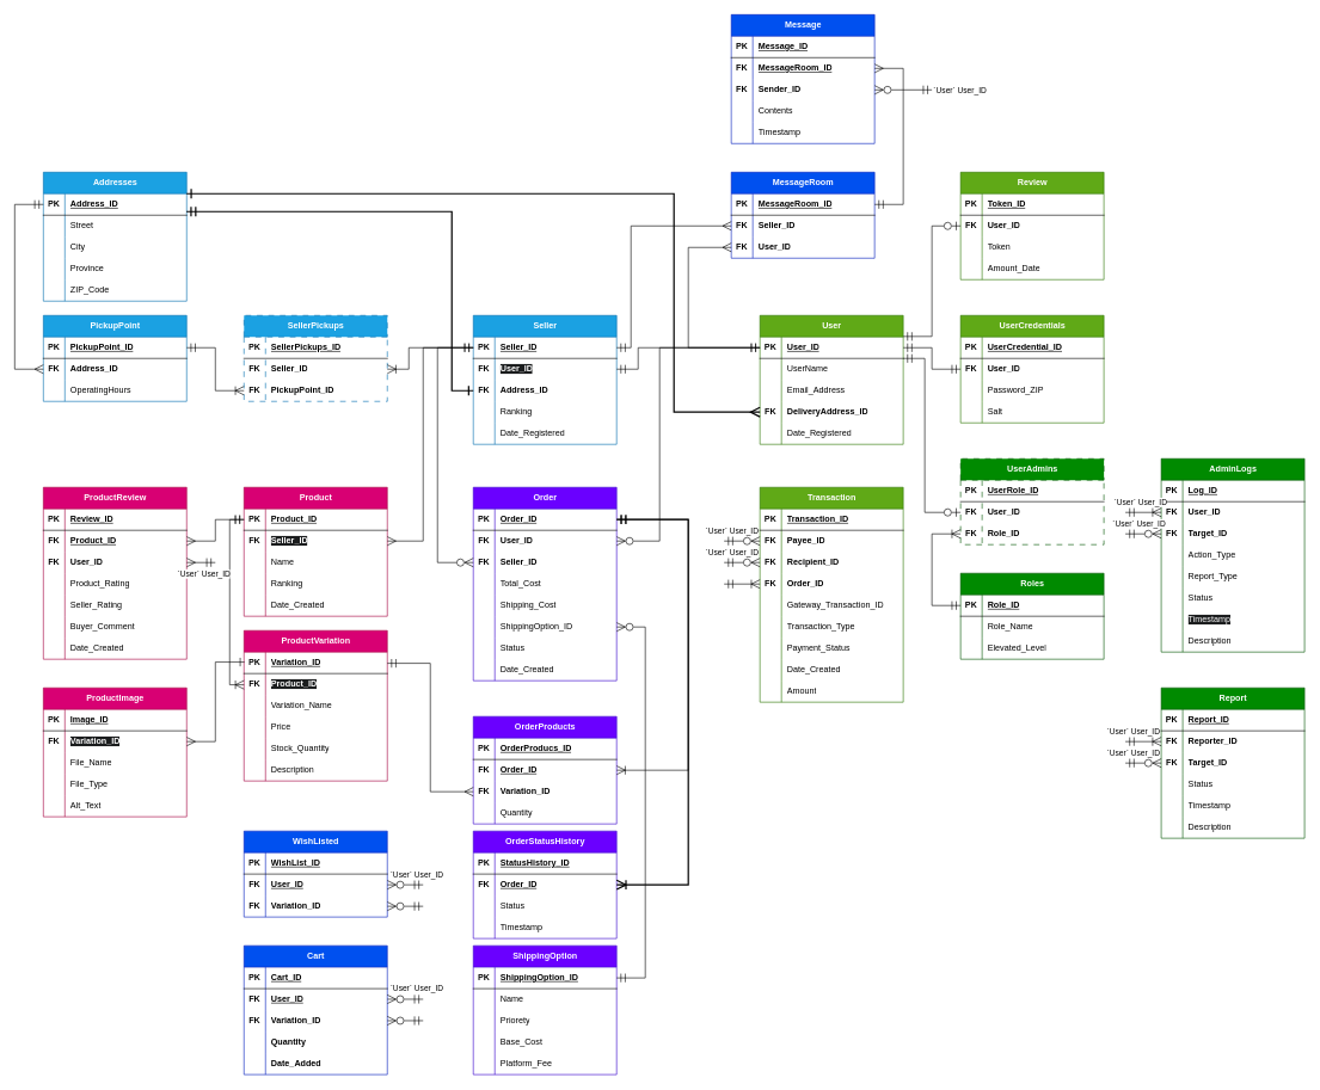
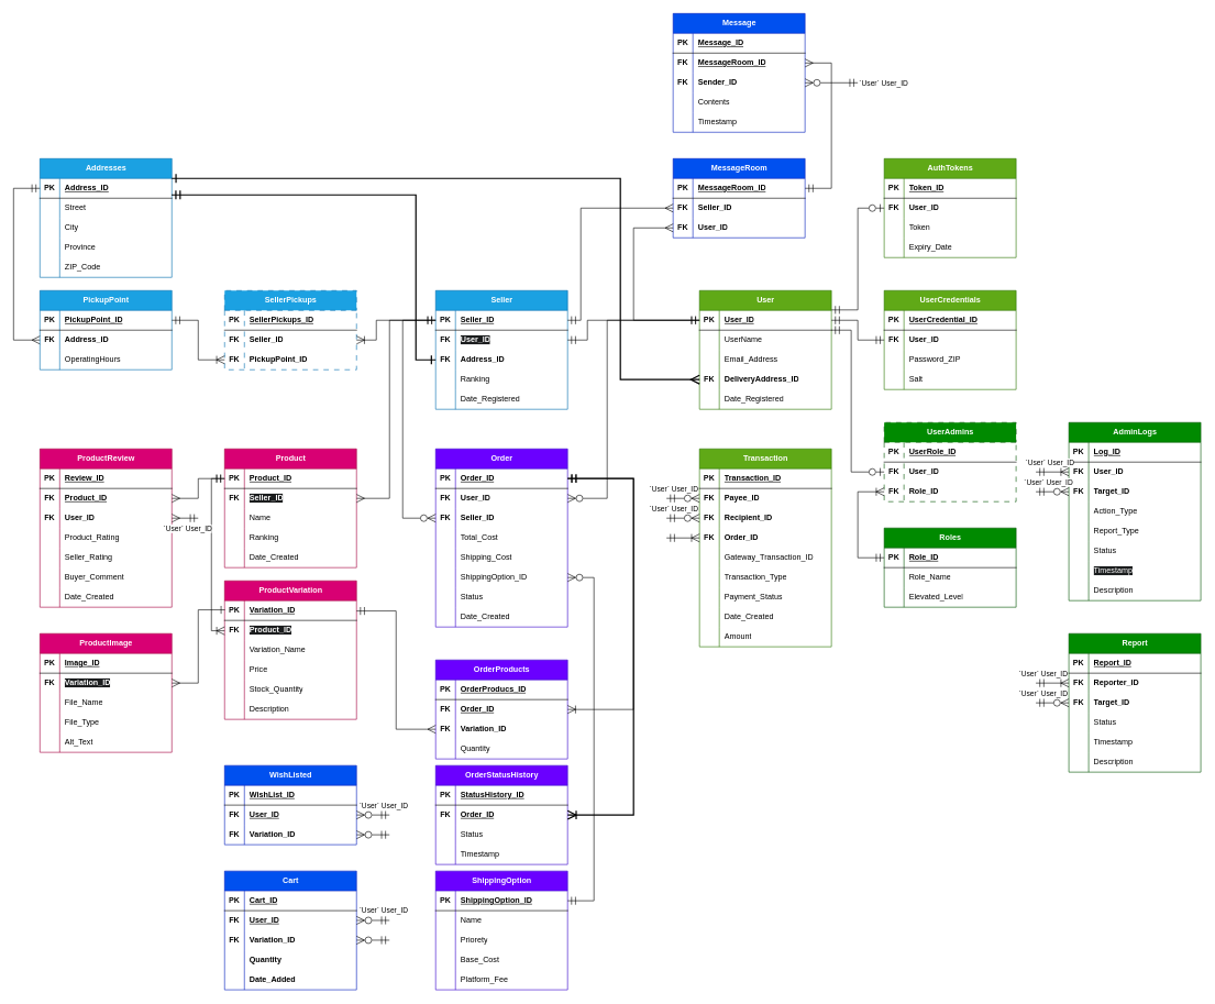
- <mxCell id="185" value="Review" style="shape=table;startSize=30;container=1;collapsible=1;childLayout=tableLayout;fixedRows=1;rowLines=0;fontStyle=1;align=center;resizeLast=1;html=1;fillColor=#60a917;fontColor=#ffffff;strokeColor=#2D7600;" parent="1" vertex="1"><mxGeometry x="1340" y="240" width="200" height="150" as="geometry" /></mxCell>
+ <mxCell id="185" value="AuthTokens" style="shape=table;startSize=30;container=1;collapsible=1;childLayout=tableLayout;fixedRows=1;rowLines=0;fontStyle=1;align=center;resizeLast=1;html=1;fillColor=#60a917;fontColor=#ffffff;strokeColor=#2D7600;" parent="1" vertex="1"><mxGeometry x="1340" y="240" width="200" height="150" as="geometry" /></mxCell>
- <mxCell id="197" value="Amount_Date" style="shape=partialRectangle;connectable=0;fillColor=none;top=0;left=0;bottom=0;right=0;align=left;spacingLeft=6;overflow=hidden;whiteSpace=wrap;html=1;" parent="195" vertex="1"><mxGeometry x="30" width="170" height="30" as="geometry"><mxRectangle width="170" height="30" as="alternateBounds" /></mxGeometry></mxCell>
+ <mxCell id="197" value="Expiry_Date" style="shape=partialRectangle;connectable=0;fillColor=none;top=0;left=0;bottom=0;right=0;align=left;spacingLeft=6;overflow=hidden;whiteSpace=wrap;html=1;" parent="195" vertex="1"><mxGeometry x="30" width="170" height="30" as="geometry"><mxRectangle width="170" height="30" as="alternateBounds" /></mxGeometry></mxCell>
